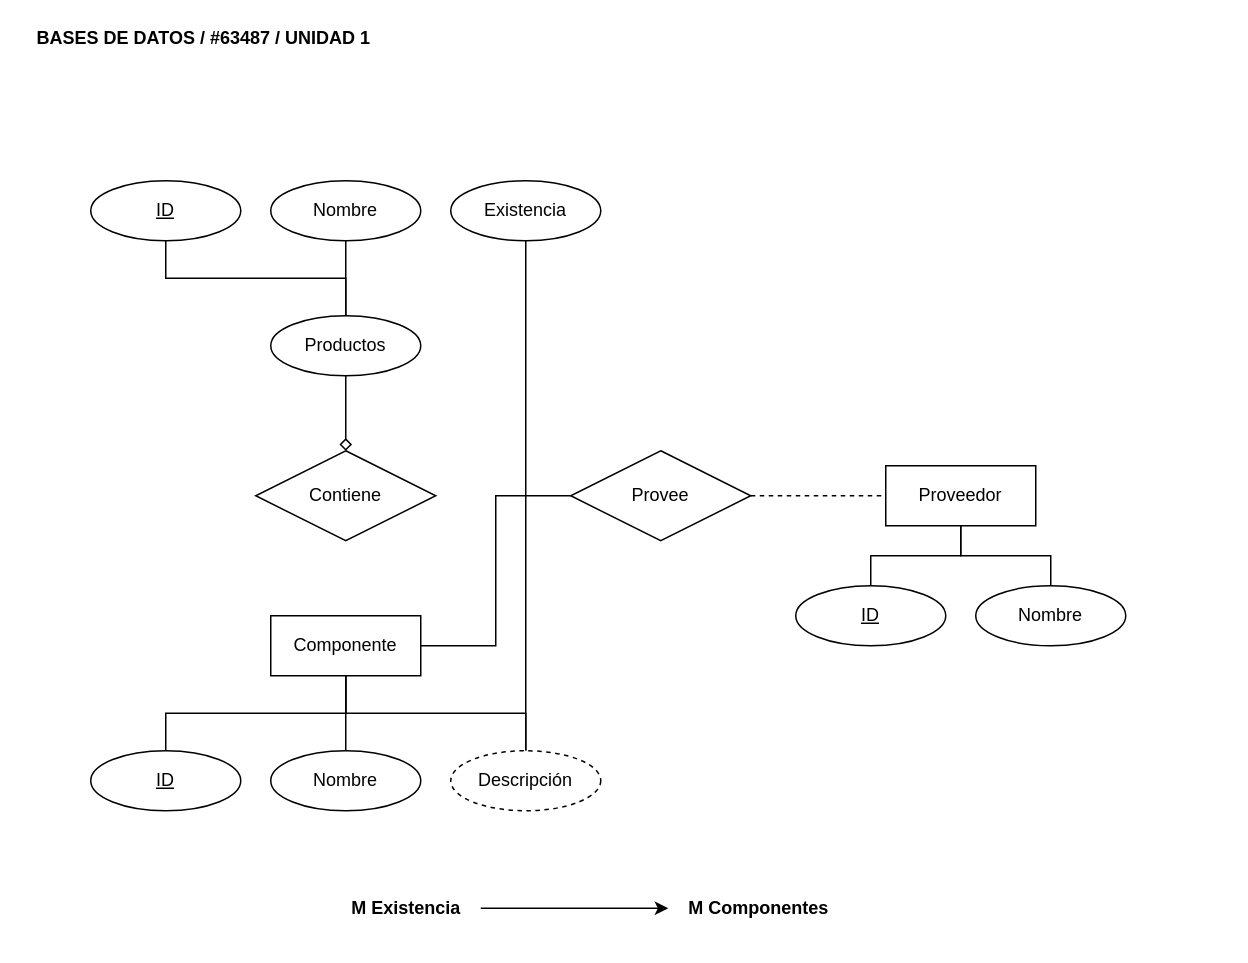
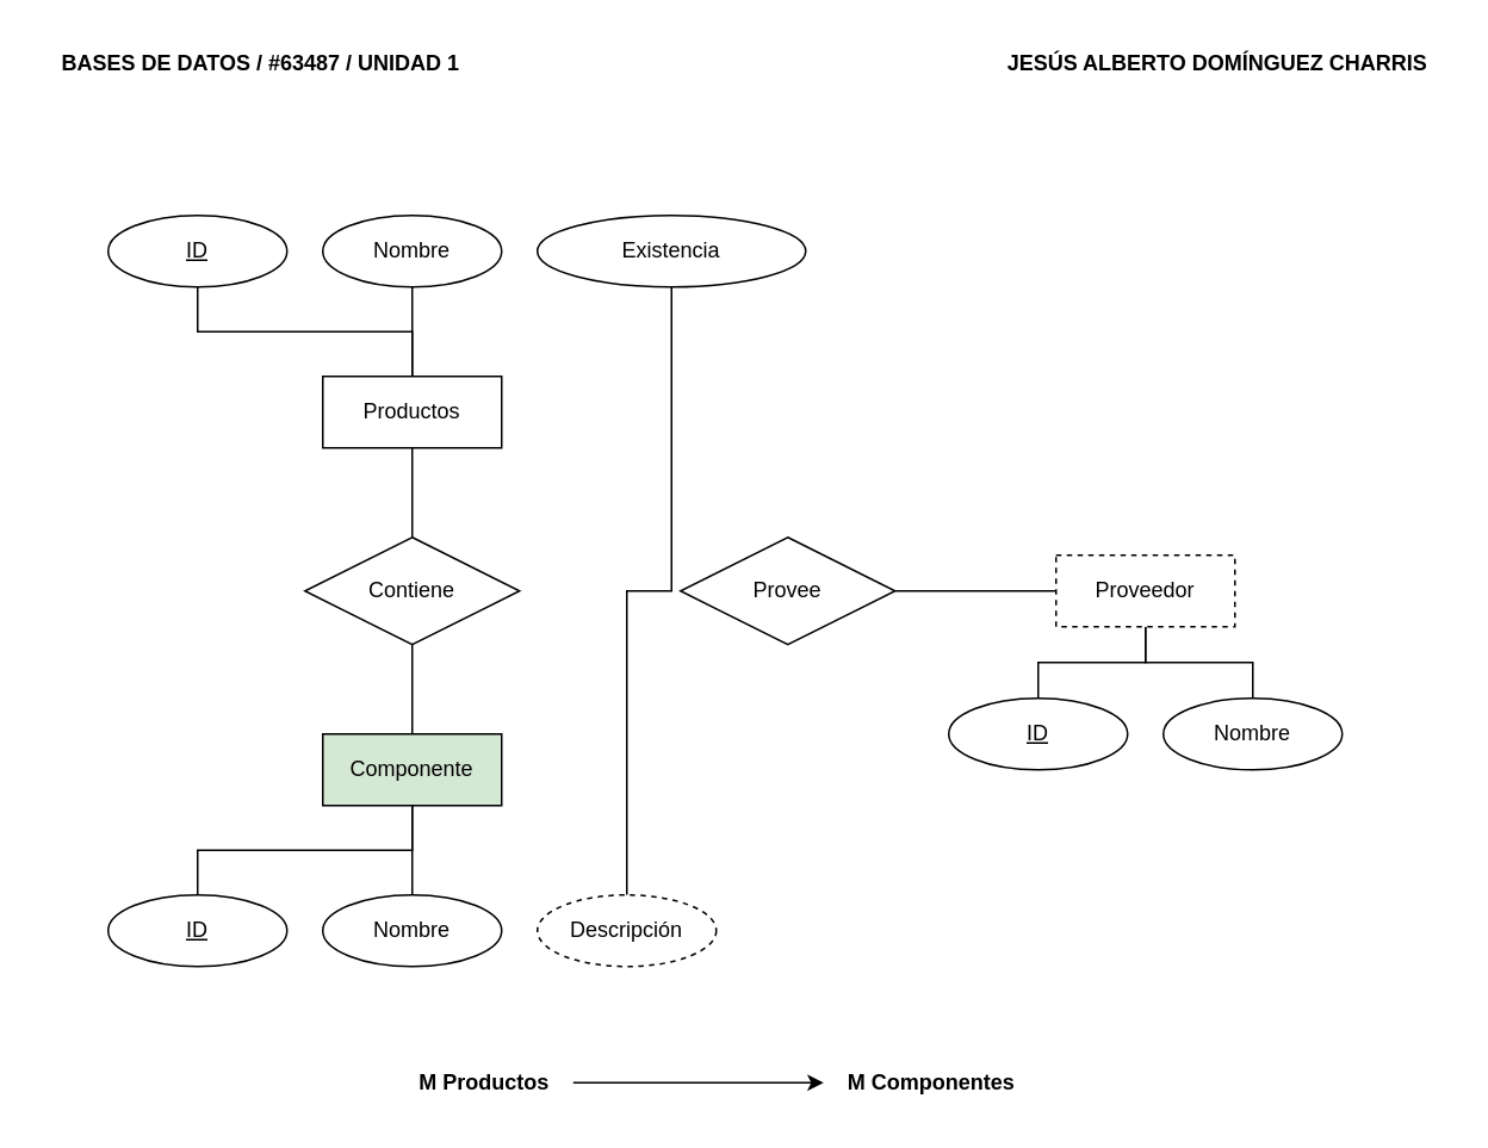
- <mxCell id="28" value="&lt;b&gt;BASES DE DATOS / #63487 / UNIDAD 1&lt;/b&gt;" style="text;html=1;align=center;verticalAlign=middle;resizable=0;points=[];autosize=1;strokeColor=none;fillColor=none;" vertex="1" parent="1"><mxGeometry x="10" y="10" width="250" height="30" as="geometry" /></mxCell>
+ <mxCell id="28" value="&lt;b&gt;BASES DE DATOS / #63487 / UNIDAD 1&lt;/b&gt;" style="text;html=1;align=center;verticalAlign=middle;resizable=0;points=[];autosize=1;strokeColor=none;fillColor=none;" vertex="1" parent="1"><mxGeometry x="20" y="20" width="250" height="30" as="geometry" /></mxCell>
+ <mxCell id="2" value="&lt;b&gt;JESÚS ALBERTO DOMÍNGUEZ CHARRIS&lt;/b&gt;" style="text;html=1;align=center;verticalAlign=middle;resizable=0;points=[];autosize=1;strokeColor=none;fillColor=none;" parent="1" vertex="1"><mxGeometry x="550" y="20" width="260" height="30" as="geometry" /></mxCell>
- <mxCell id="10" value="Existencia" style="ellipse;whiteSpace=wrap;html=1;align=center;" vertex="1" parent="1"><mxGeometry x="300" y="120" width="100" height="40" as="geometry" /></mxCell>
+ <mxCell id="10" value="Existencia" style="ellipse;whiteSpace=wrap;html=1;align=center;" vertex="1" parent="1"><mxGeometry x="300" y="120" width="150" height="40" as="geometry" /></mxCell>
- <mxCell id="4" value="Productos" style="ellipse;whiteSpace=wrap;html=1;align=center;" vertex="1" parent="1"><mxGeometry x="180" y="210" width="100" height="40" as="geometry" /></mxCell>
+ <mxCell id="4" value="Productos" style="whiteSpace=wrap;html=1;align=center;" vertex="1" parent="1"><mxGeometry x="180" y="210" width="100" height="40" as="geometry" /></mxCell>
- <mxCell id="3" style="edgeStyle=orthogonalEdgeStyle;rounded=0;orthogonalLoop=1;jettySize=auto;html=1;exitX=0.5;exitY=1;exitDx=0;exitDy=0;entryX=0.5;entryY=0;entryDx=0;entryDy=0;endArrow=diamond;endFill=0;" edge="1" parent="1" source="4" target="12"><mxGeometry relative="1" as="geometry" /></mxCell>
+ <mxCell id="3" style="edgeStyle=orthogonalEdgeStyle;rounded=0;orthogonalLoop=1;jettySize=auto;html=1;exitX=0.5;exitY=1;exitDx=0;exitDy=0;entryX=0.5;entryY=0;entryDx=0;entryDy=0;endArrow=none;endFill=0;" edge="1" parent="1" source="4" target="12"><mxGeometry relative="1" as="geometry" /></mxCell>
- <mxCell id="21" style="edgeStyle=orthogonalEdgeStyle;rounded=0;orthogonalLoop=1;jettySize=auto;html=1;exitX=1;exitY=0.5;exitDx=0;exitDy=0;entryX=0;entryY=0.5;entryDx=0;entryDy=0;endArrow=none;endFill=0;dashed=1;" edge="1" parent="1" source="22" target="25"><mxGeometry relative="1" as="geometry" /></mxCell>
+ <mxCell id="21" style="edgeStyle=orthogonalEdgeStyle;rounded=0;orthogonalLoop=1;jettySize=auto;html=1;exitX=1;exitY=0.5;exitDx=0;exitDy=0;entryX=0;entryY=0.5;entryDx=0;entryDy=0;endArrow=none;endFill=0;" edge="1" parent="1" source="22" target="25"><mxGeometry relative="1" as="geometry" /></mxCell>
- <mxCell id="25" value="Proveedor" style="whiteSpace=wrap;html=1;align=center;" vertex="1" parent="1"><mxGeometry x="590" y="310" width="100" height="40" as="geometry" /></mxCell>
+ <mxCell id="25" value="Proveedor" style="whiteSpace=wrap;html=1;align=center;dashed=1;" vertex="1" parent="1"><mxGeometry x="590" y="310" width="100" height="40" as="geometry" /></mxCell>
+ <mxCell id="11" style="edgeStyle=orthogonalEdgeStyle;rounded=0;orthogonalLoop=1;jettySize=auto;html=1;exitX=0.5;exitY=1;exitDx=0;exitDy=0;entryX=0.5;entryY=0;entryDx=0;entryDy=0;endArrow=none;endFill=0;" edge="1" parent="1" source="12" target="17"><mxGeometry relative="1" as="geometry" /></mxCell>
- <mxCell id="16" style="edgeStyle=orthogonalEdgeStyle;rounded=0;orthogonalLoop=1;jettySize=auto;html=1;exitX=1;exitY=0.5;exitDx=0;exitDy=0;entryX=0;entryY=0.5;entryDx=0;entryDy=0;endArrow=none;endFill=0;" edge="1" parent="1" source="17" target="22"><mxGeometry relative="1" as="geometry" /></mxCell>
- <mxCell id="17" value="Componente" style="whiteSpace=wrap;html=1;align=center;" vertex="1" parent="1"><mxGeometry x="180" y="410" width="100" height="40" as="geometry" /></mxCell>
+ <mxCell id="17" value="Componente" style="whiteSpace=wrap;html=1;align=center;fillColor=#d5e8d4;" vertex="1" parent="1"><mxGeometry x="180" y="410" width="100" height="40" as="geometry" /></mxCell>
- <mxCell id="15" style="edgeStyle=orthogonalEdgeStyle;rounded=0;orthogonalLoop=1;jettySize=auto;html=1;exitX=0.5;exitY=1;exitDx=0;exitDy=0;entryX=0.5;entryY=0;entryDx=0;entryDy=0;endArrow=none;endFill=0;" edge="1" parent="1" source="17" target="20"><mxGeometry relative="1" as="geometry" /></mxCell>
- <mxCell id="30" value="&lt;b&gt;M Existencia&lt;/b&gt;" style="text;html=1;align=center;verticalAlign=middle;resizable=0;points=[];autosize=1;strokeColor=none;fillColor=none;" vertex="1" parent="1"><mxGeometry x="220" y="590" width="100" height="30" as="geometry" /></mxCell>
+ <mxCell id="30" value="&lt;b&gt;M Productos&lt;/b&gt;" style="text;html=1;align=center;verticalAlign=middle;resizable=0;points=[];autosize=1;strokeColor=none;fillColor=none;" vertex="1" parent="1"><mxGeometry x="220" y="590" width="100" height="30" as="geometry" /></mxCell>
- <mxCell id="31" value="&lt;b&gt;M Componentes&lt;/b&gt;" style="text;html=1;align=center;verticalAlign=middle;resizable=0;points=[];autosize=1;strokeColor=none;fillColor=none;" vertex="1" parent="1"><mxGeometry x="445" y="590" width="120" height="30" as="geometry" /></mxCell>
+ <mxCell id="31" value="&lt;b&gt;M Componentes&lt;/b&gt;" style="text;html=1;align=center;verticalAlign=middle;resizable=0;points=[];autosize=1;strokeColor=none;fillColor=none;" vertex="1" parent="1"><mxGeometry x="460" y="590" width="120" height="30" as="geometry" /></mxCell>
